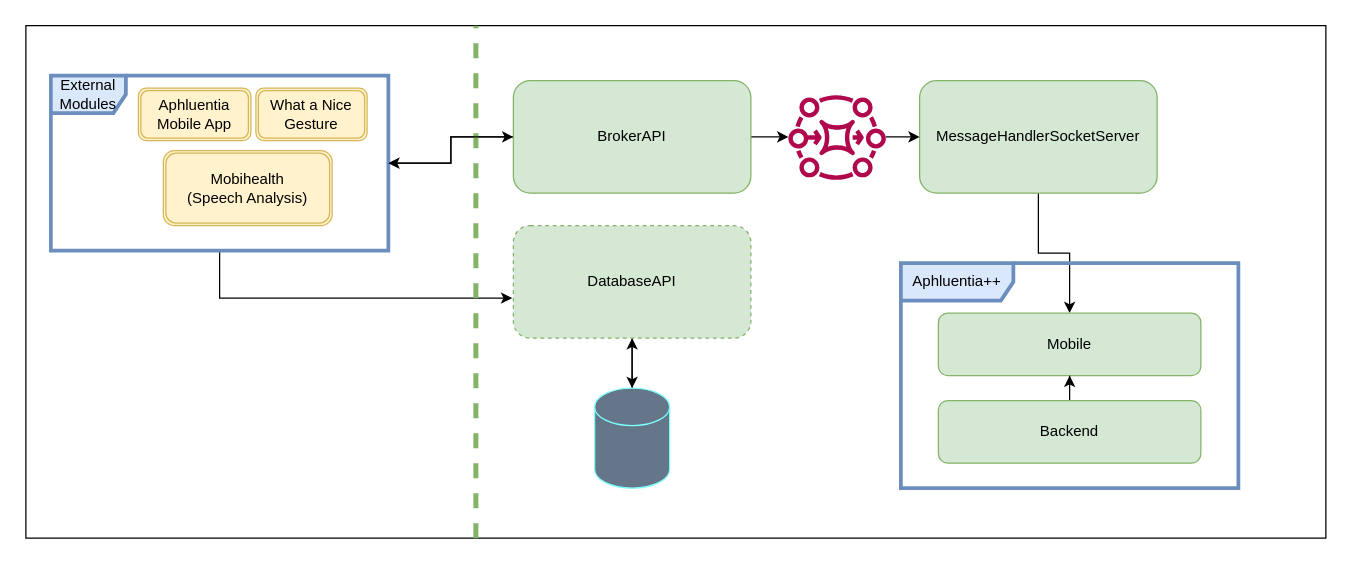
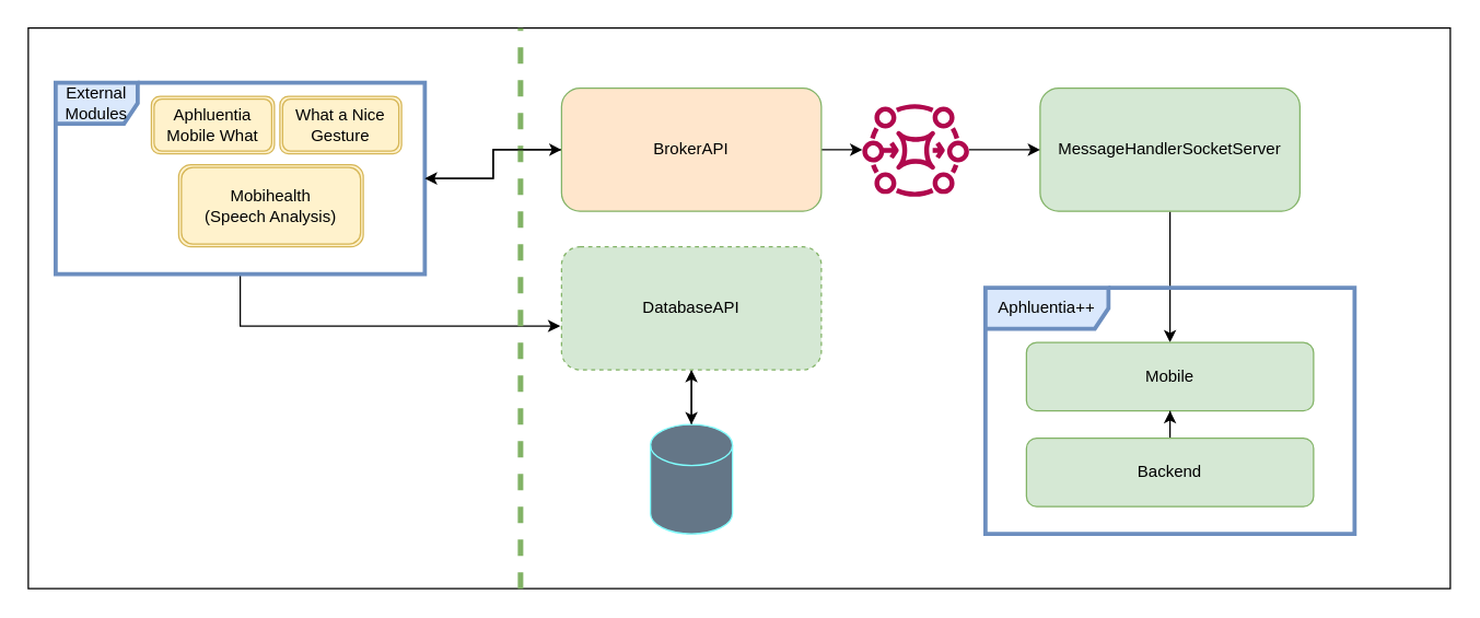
- <mxCell id="12" value="Aphluentia&lt;br&gt;Mobile App" style="shape=ext;double=1;rounded=1;whiteSpace=wrap;html=1;fillColor=#fff2cc;strokeColor=#d6b656;" parent="1" vertex="1"><mxGeometry x="110" y="70" width="90" height="42" as="geometry" /></mxCell>
+ <mxCell id="12" value="Aphluentia&lt;br&gt;Mobile What" style="shape=ext;double=1;rounded=1;whiteSpace=wrap;html=1;fillColor=#fff2cc;strokeColor=#d6b656;" parent="1" vertex="1"><mxGeometry x="110" y="70" width="90" height="42" as="geometry" /></mxCell>
- <mxCell id="18" value="BrokerAPI" style="rounded=1;whiteSpace=wrap;html=1;fillColor=#d5e8d4;strokeColor=#82b366;" vertex="1" parent="1"><mxGeometry x="410" y="64" width="190" height="90" as="geometry" /></mxCell>
+ <mxCell id="18" value="BrokerAPI" style="rounded=1;whiteSpace=wrap;html=1;fillColor=#ffe6cc;strokeColor=#82b366;" vertex="1" parent="1"><mxGeometry x="410" y="64" width="190" height="90" as="geometry" /></mxCell>
- <mxCell id="11" value="MessageHandlerSocketServer" style="rounded=1;whiteSpace=wrap;html=1;fillColor=#d5e8d4;strokeColor=#82b366;" parent="1" vertex="1"><mxGeometry x="735" y="64" width="190" height="90" as="geometry" /></mxCell>
+ <mxCell id="11" value="MessageHandlerSocketServer" style="rounded=1;whiteSpace=wrap;html=1;fillColor=#d5e8d4;strokeColor=#82b366;" parent="1" vertex="1"><mxGeometry x="760" y="64" width="190" height="90" as="geometry" /></mxCell>
